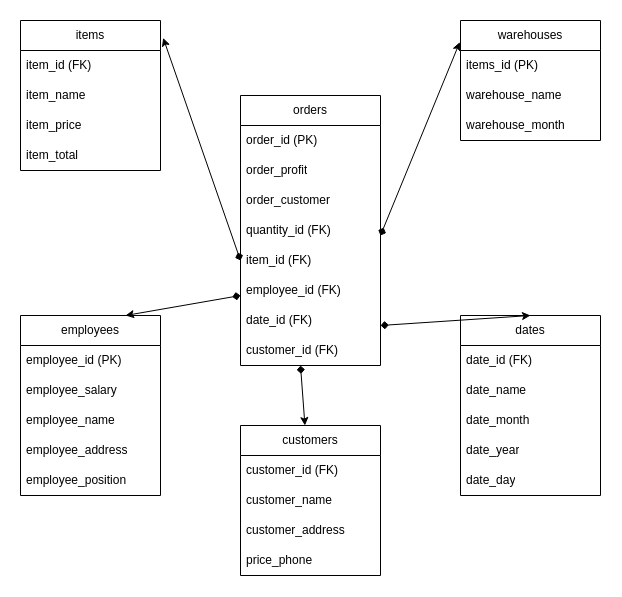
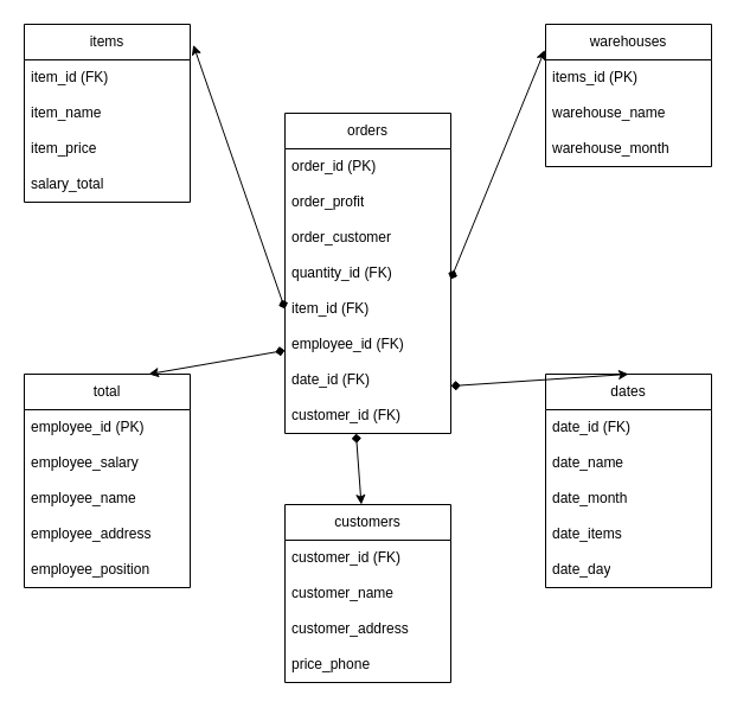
- <mxCell id="16" value="item_total" style="text;strokeColor=none;fillColor=none;align=left;verticalAlign=middle;spacingLeft=4;spacingRight=4;overflow=hidden;points=[[0,0.5],[1,0.5]];portConstraint=eastwest;rotatable=0;whiteSpace=wrap;html=1;" vertex="1" parent="12"><mxGeometry y="120" width="140" height="30" as="geometry" /></mxCell>
+ <mxCell id="16" value="salary_total" style="text;strokeColor=none;fillColor=none;align=left;verticalAlign=middle;spacingLeft=4;spacingRight=4;overflow=hidden;points=[[0,0.5],[1,0.5]];portConstraint=eastwest;rotatable=0;whiteSpace=wrap;html=1;" vertex="1" parent="12"><mxGeometry y="120" width="140" height="30" as="geometry" /></mxCell>
- <mxCell id="21" value="employees" style="swimlane;fontStyle=0;childLayout=stackLayout;horizontal=1;startSize=30;horizontalStack=0;resizeParent=1;resizeParentMax=0;resizeLast=0;collapsible=1;marginBottom=0;whiteSpace=wrap;html=1;" vertex="1" parent="1"><mxGeometry x="20" y="315" width="140" height="180" as="geometry" /></mxCell>
+ <mxCell id="21" value="total" style="swimlane;fontStyle=0;childLayout=stackLayout;horizontal=1;startSize=30;horizontalStack=0;resizeParent=1;resizeParentMax=0;resizeLast=0;collapsible=1;marginBottom=0;whiteSpace=wrap;html=1;" vertex="1" parent="1"><mxGeometry x="20" y="315" width="140" height="180" as="geometry" /></mxCell>
- <mxCell id="36" value="date_year" style="text;strokeColor=none;fillColor=none;align=left;verticalAlign=middle;spacingLeft=4;spacingRight=4;overflow=hidden;points=[[0,0.5],[1,0.5]];portConstraint=eastwest;rotatable=0;whiteSpace=wrap;html=1;" vertex="1" parent="32"><mxGeometry y="120" width="140" height="30" as="geometry" /></mxCell>
+ <mxCell id="36" value="date_items" style="text;strokeColor=none;fillColor=none;align=left;verticalAlign=middle;spacingLeft=4;spacingRight=4;overflow=hidden;points=[[0,0.5],[1,0.5]];portConstraint=eastwest;rotatable=0;whiteSpace=wrap;html=1;" vertex="1" parent="32"><mxGeometry y="120" width="140" height="30" as="geometry" /></mxCell>
